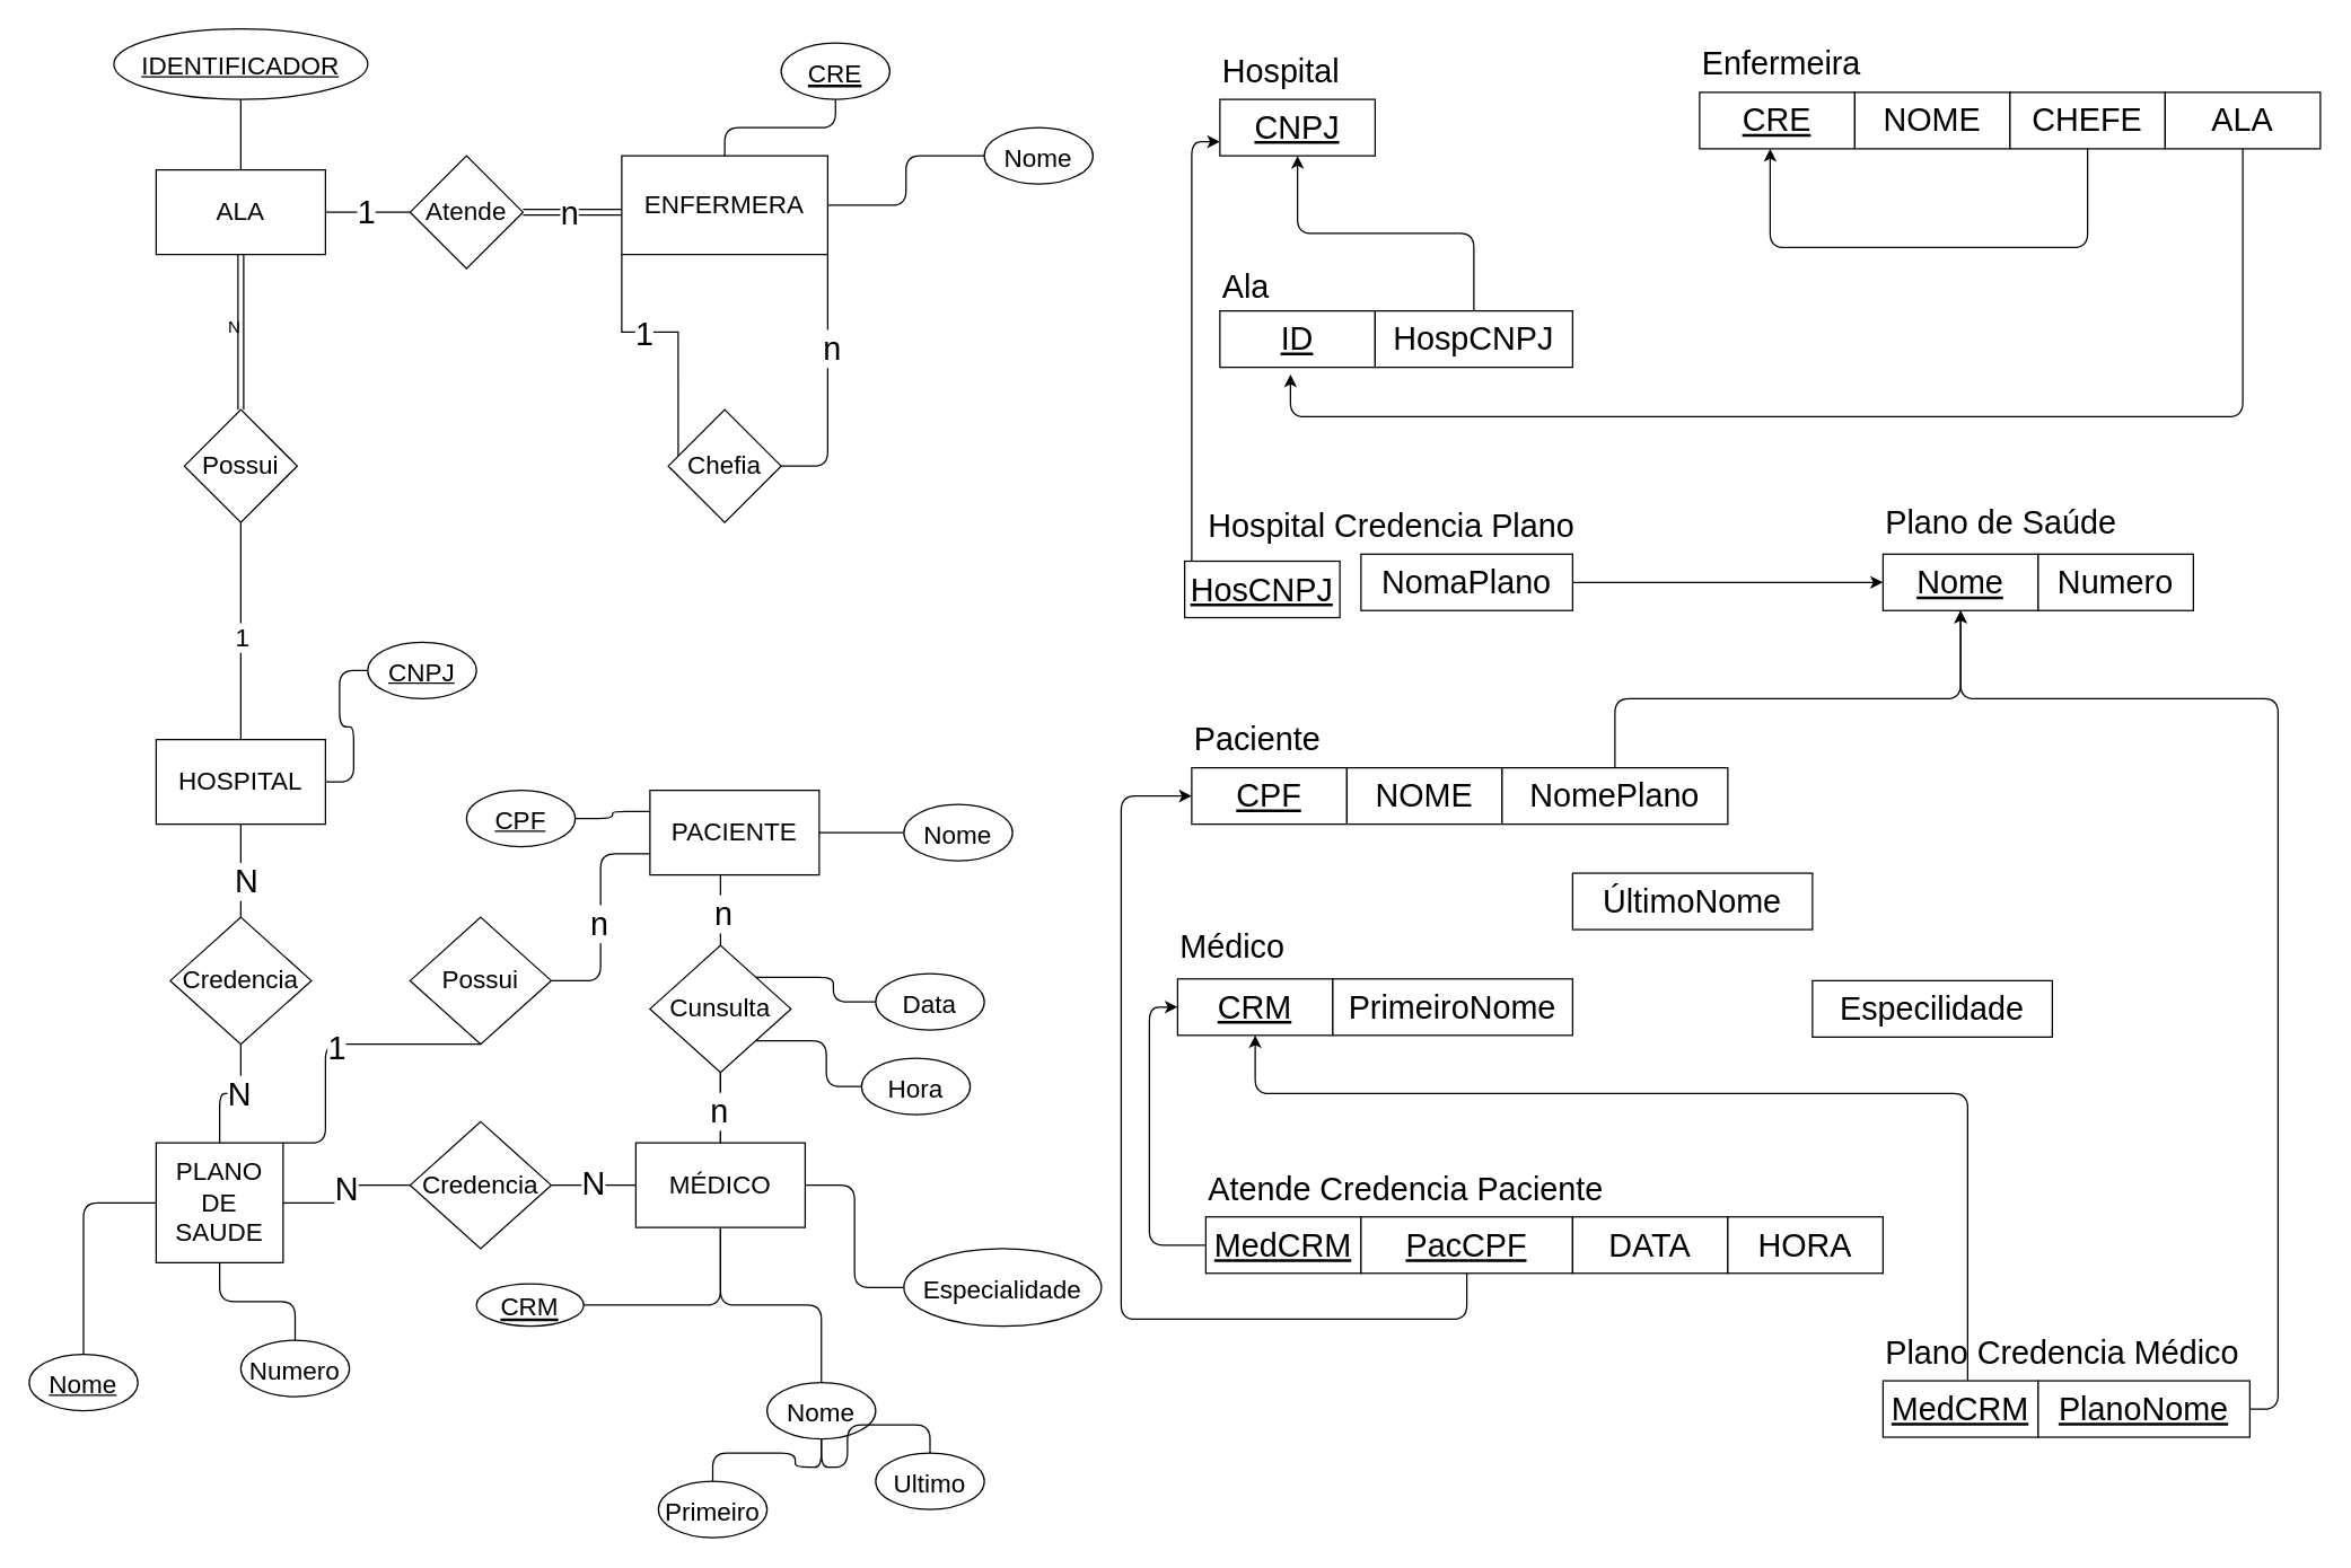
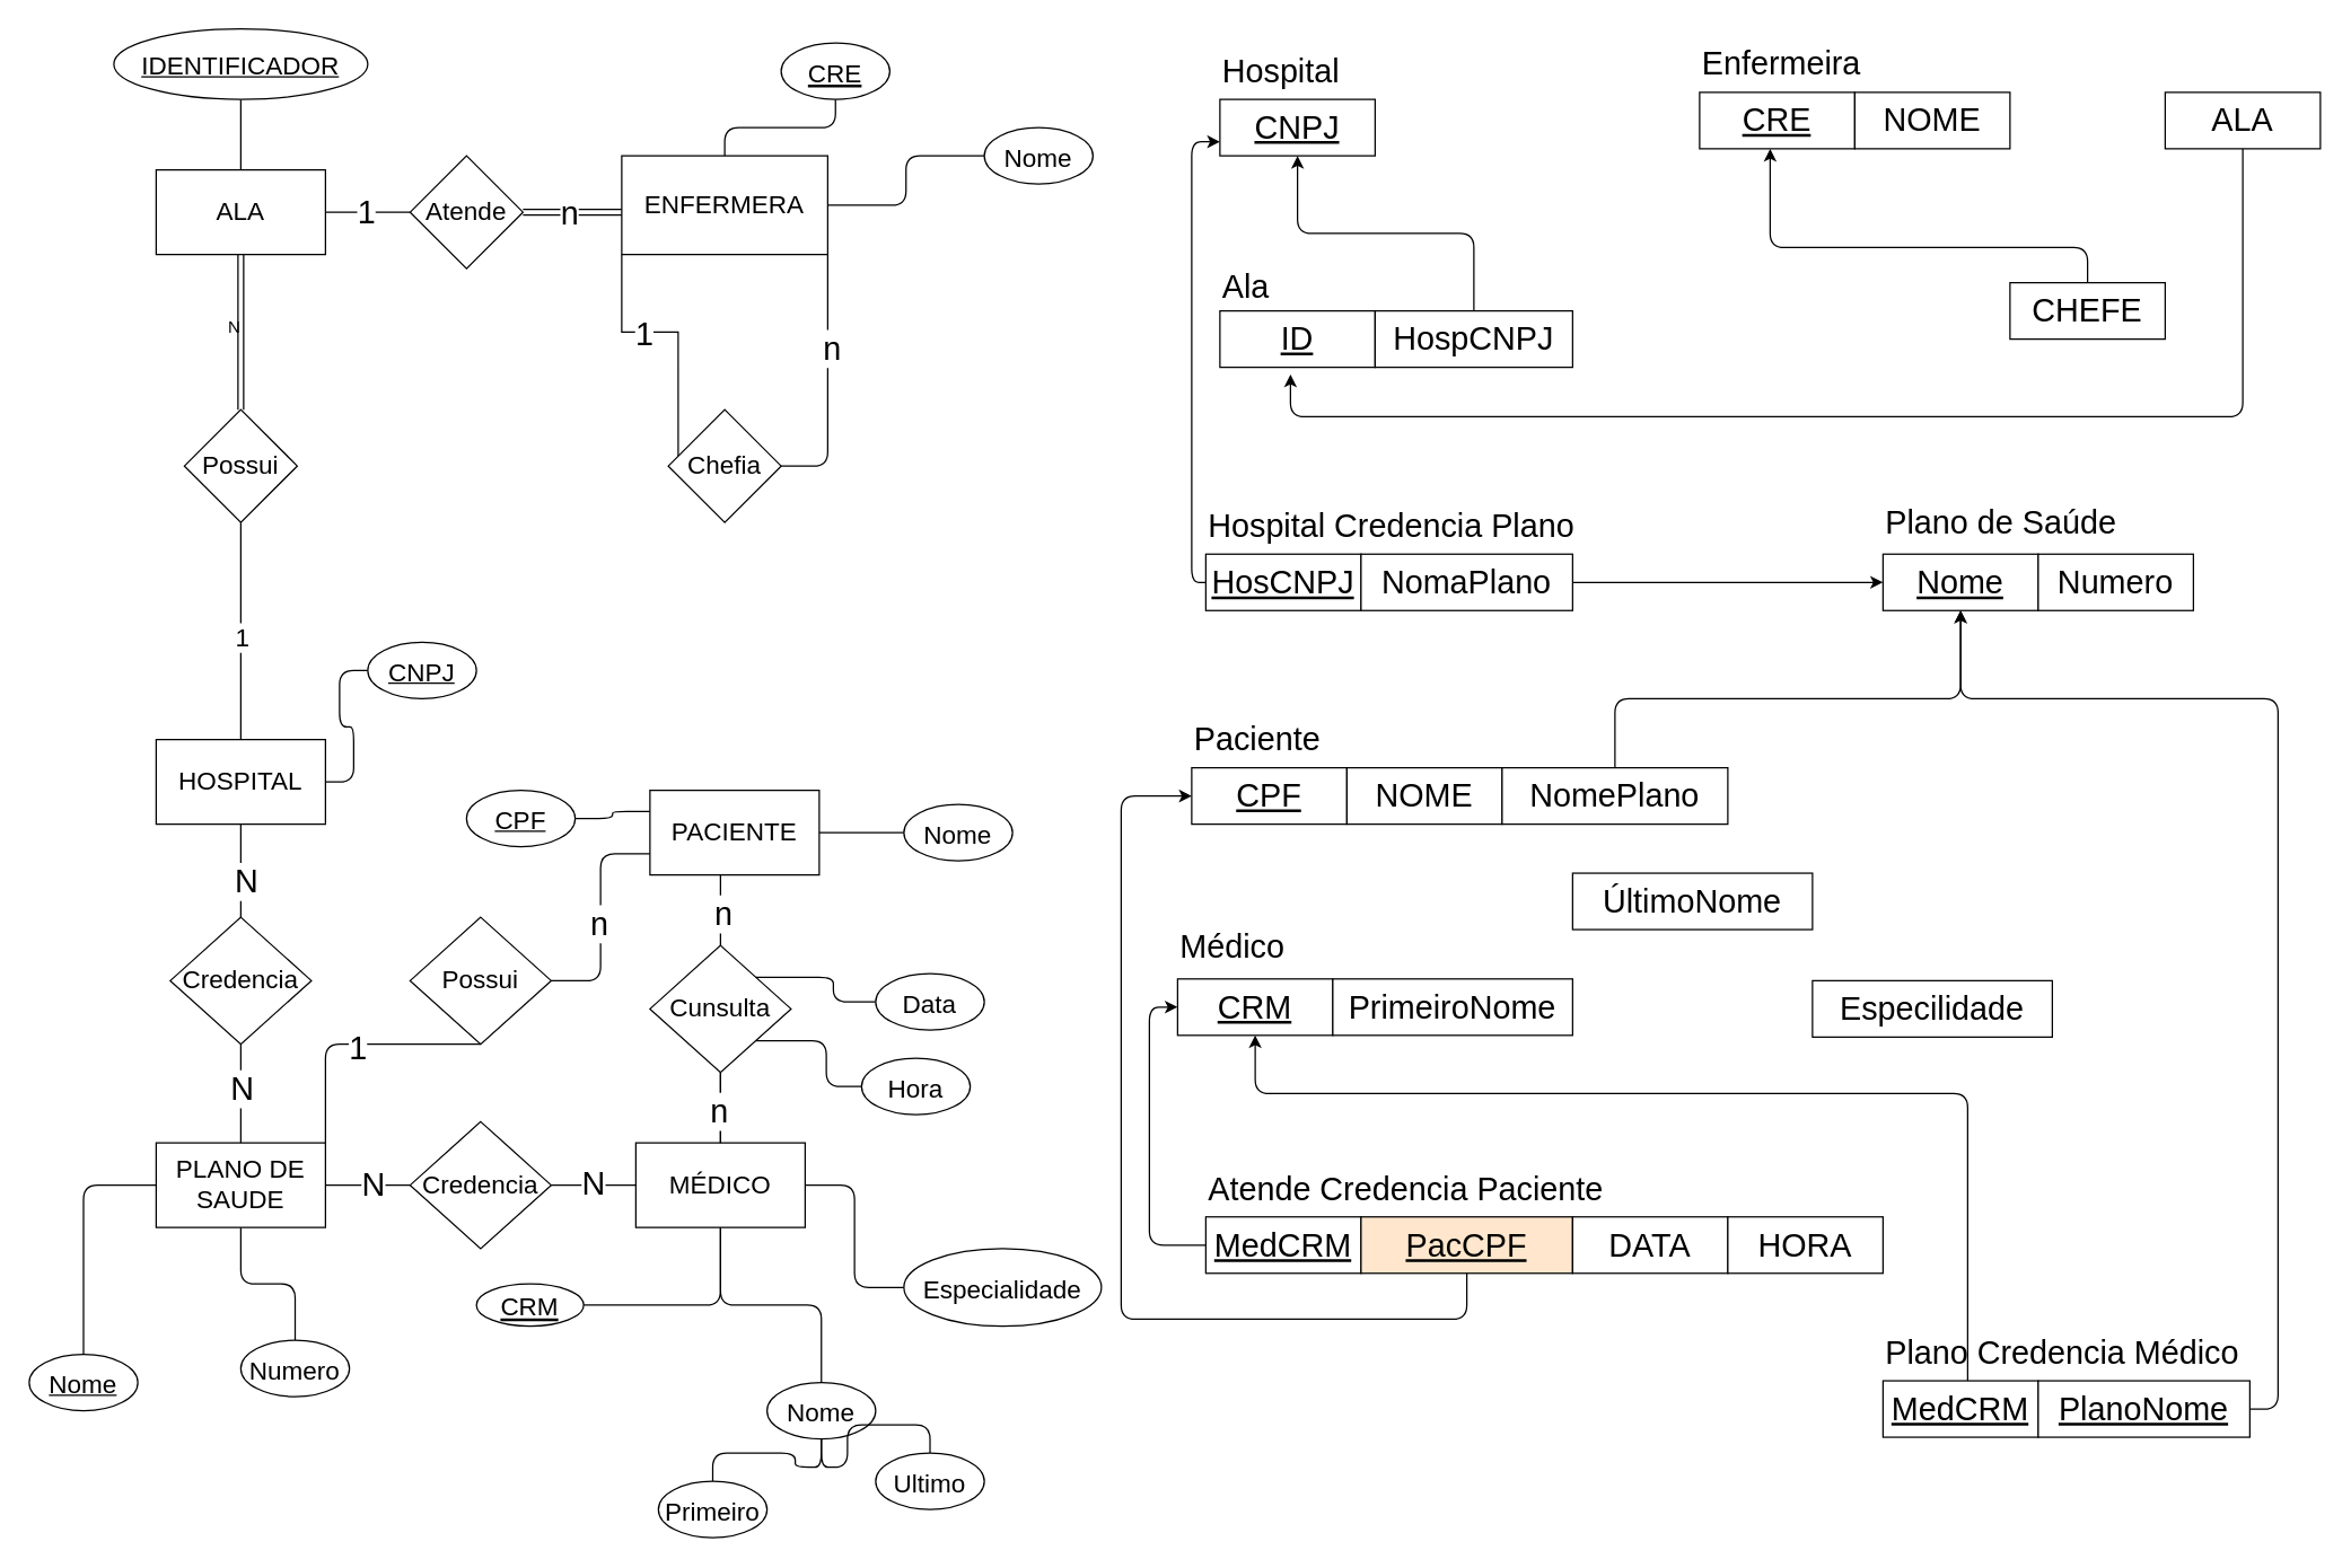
- <mxCell id="83" value="CHEFE" style="whiteSpace=wrap;html=1;align=center;fontSize=23;" vertex="1" parent="1"><mxGeometry x="1424" y="65" width="110" height="40" as="geometry" /></mxCell>
+ <mxCell id="83" value="CHEFE" style="whiteSpace=wrap;html=1;align=center;fontSize=23;" vertex="1" parent="1"><mxGeometry x="1424" y="200" width="110" height="40" as="geometry" /></mxCell>
- <mxCell id="91" value="&lt;u&gt;HosCNPJ&lt;/u&gt;" style="whiteSpace=wrap;html=1;align=center;fontSize=23;" vertex="1" parent="1"><mxGeometry x="839" y="397.5" width="110" height="40" as="geometry" /></mxCell>
+ <mxCell id="91" value="&lt;u&gt;HosCNPJ&lt;/u&gt;" style="whiteSpace=wrap;html=1;align=center;fontSize=23;" vertex="1" parent="1"><mxGeometry x="854" y="392.5" width="110" height="40" as="geometry" /></mxCell>
- <mxCell id="26" value="&lt;font style=&quot;font-size: 18px&quot;&gt;PLANO DE&lt;br&gt;SAUDE&lt;br&gt;&lt;/font&gt;" style="rounded=0;whiteSpace=wrap;html=1;" vertex="1" parent="1"><mxGeometry x="110" y="810" width="90" height="85" as="geometry" /></mxCell>
+ <mxCell id="26" value="&lt;font style=&quot;font-size: 18px&quot;&gt;PLANO DE&lt;br&gt;SAUDE&lt;br&gt;&lt;/font&gt;" style="rounded=0;whiteSpace=wrap;html=1;" vertex="1" parent="1"><mxGeometry x="110" y="810" width="120" height="60" as="geometry" /></mxCell>
- <mxCell id="103" value="&lt;u&gt;PacCPF&lt;/u&gt;" style="whiteSpace=wrap;html=1;align=center;fontSize=23;" vertex="1" parent="1"><mxGeometry x="964" y="862.5" width="150" height="40" as="geometry" /></mxCell>
+ <mxCell id="103" value="&lt;u&gt;PacCPF&lt;/u&gt;" style="whiteSpace=wrap;html=1;align=center;fontSize=23;fillColor=#ffe6cc;" vertex="1" parent="1"><mxGeometry x="964" y="862.5" width="150" height="40" as="geometry" /></mxCell>
